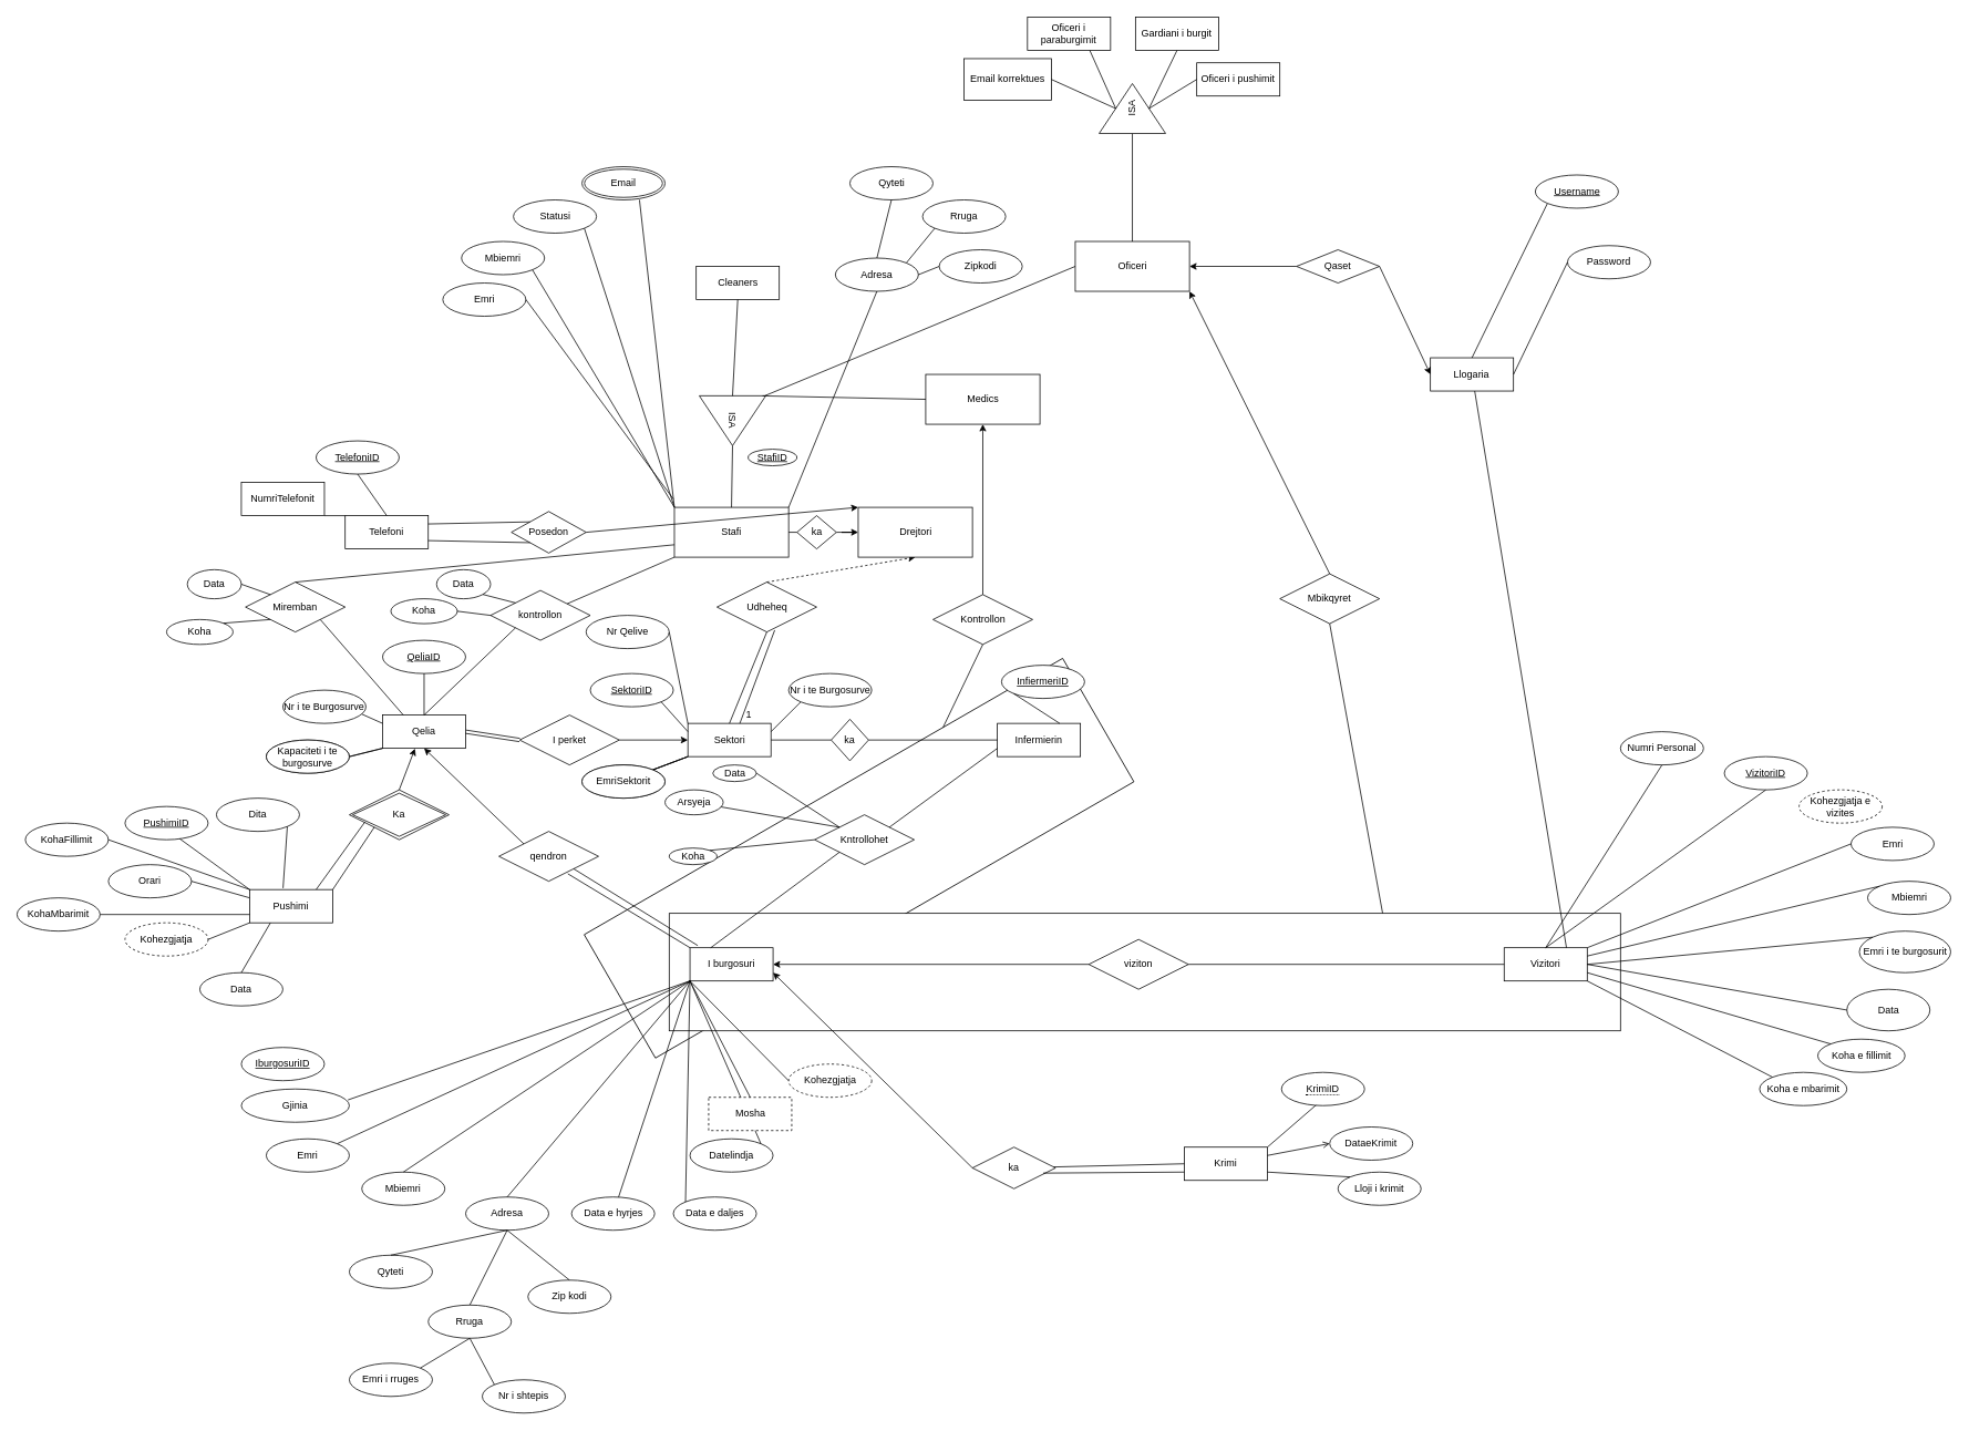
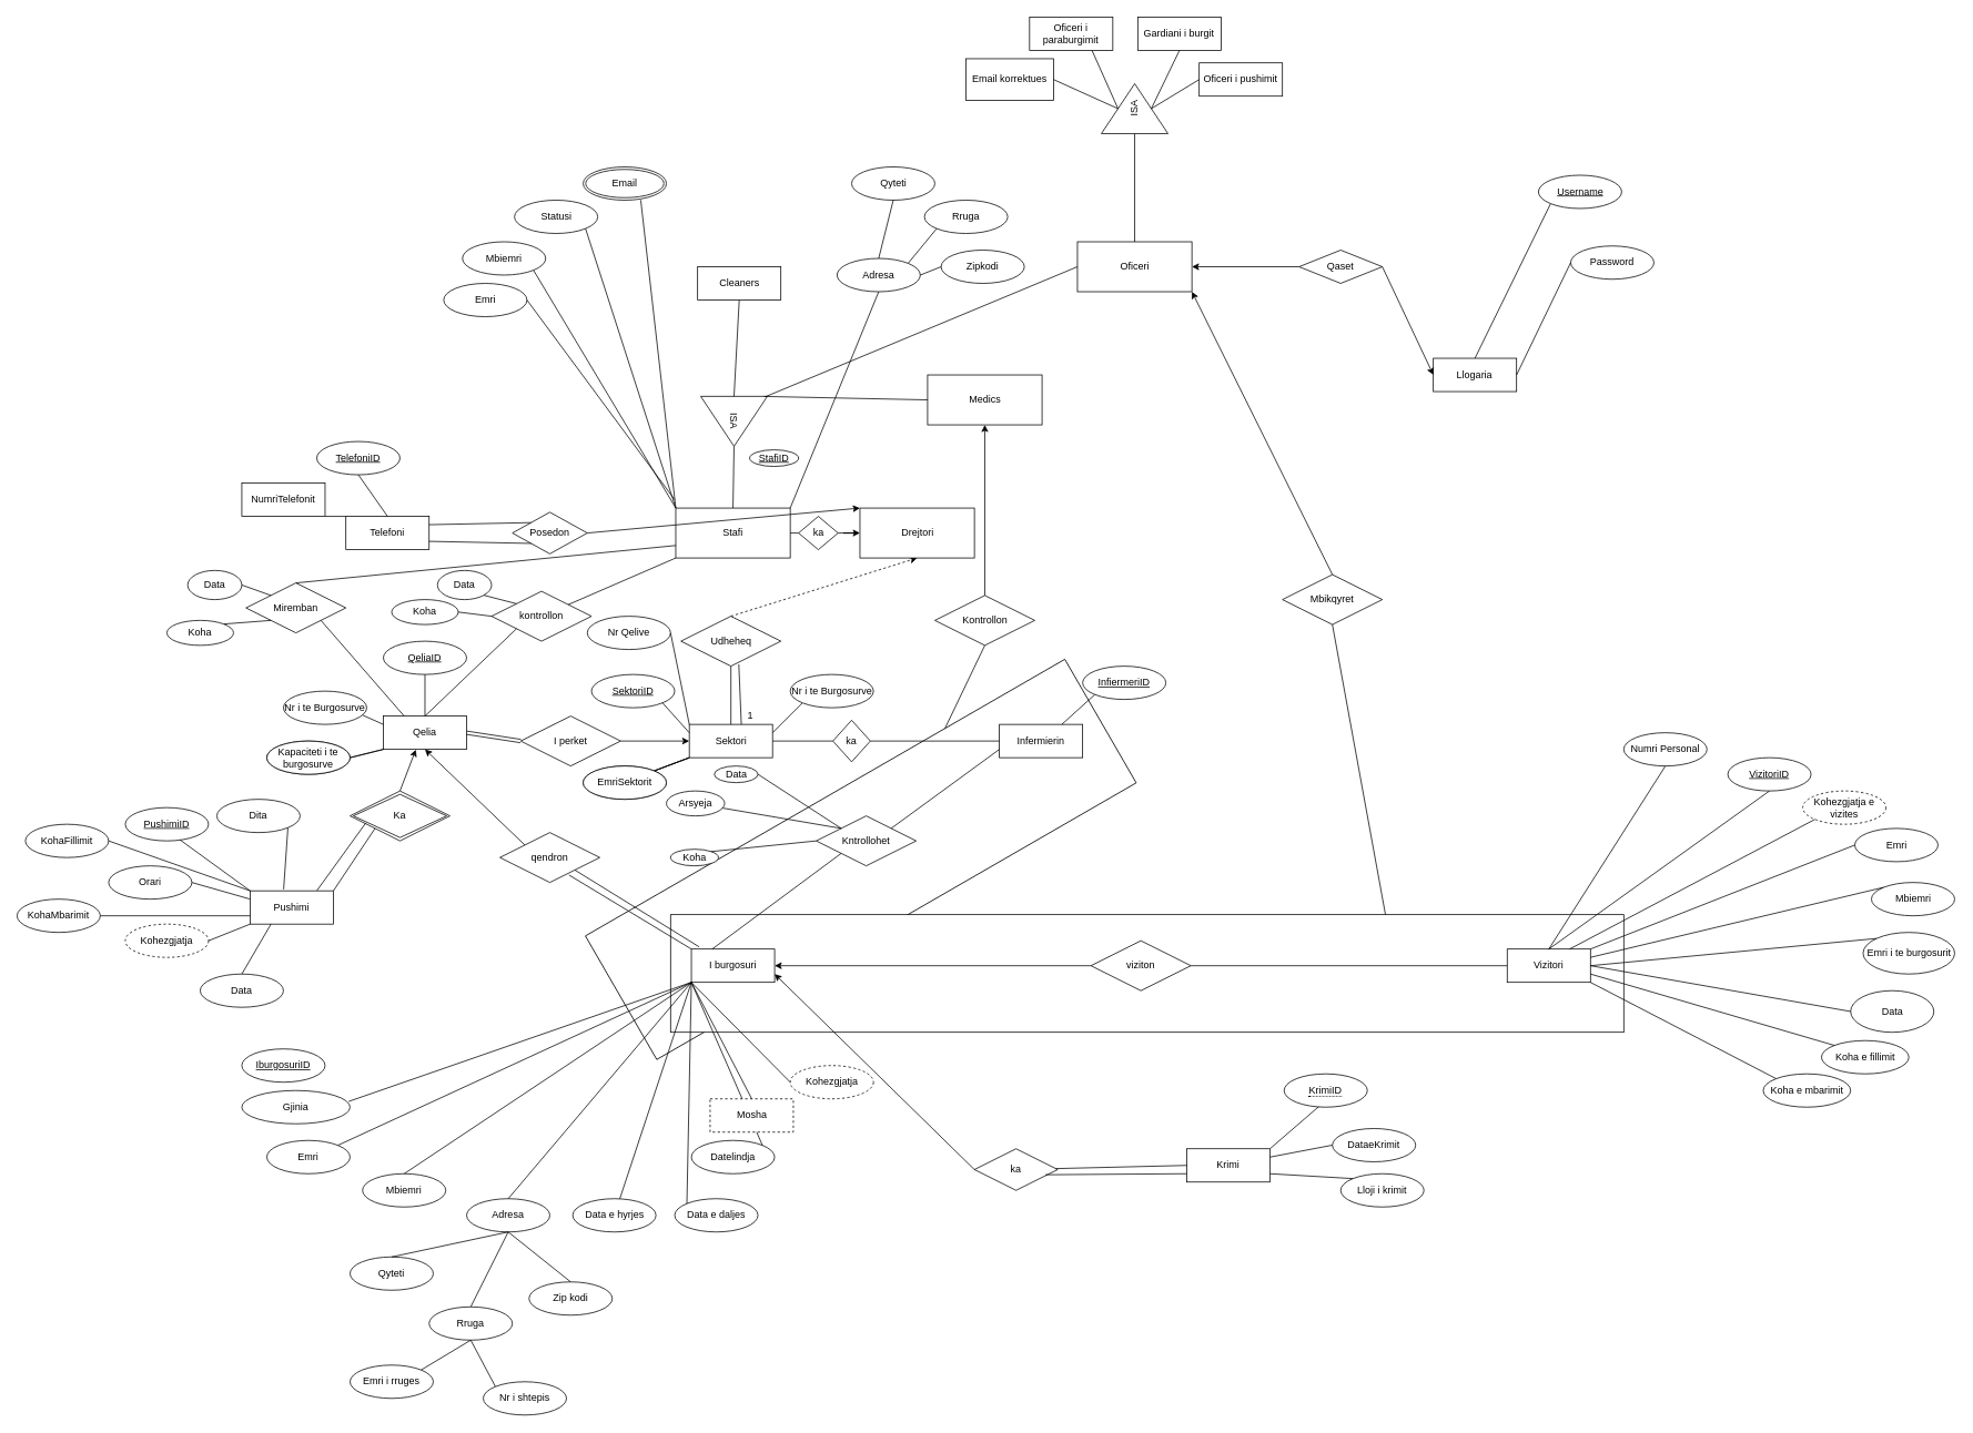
- <mxCell id="41" value="Udheheq" style="shape=rhombus;perimeter=rhombusPerimeter;whiteSpace=wrap;html=1;align=center;" parent="1" vertex="1"><mxGeometry x="862.5" y="700" width="120" height="60" as="geometry" /></mxCell>
+ <mxCell id="41" value="Udheheq" style="shape=rhombus;perimeter=rhombusPerimeter;whiteSpace=wrap;html=1;align=center;" parent="1" vertex="1"><mxGeometry x="817.5" y="740" width="120" height="60" as="geometry" /></mxCell>
- <mxCell id="173" value="" style="endArrow=none;html=1;exitX=0.75;exitY=0;exitDx=0;exitDy=0;" parent="1" source="162" target="187" edge="1"><mxGeometry width="50" height="50" relative="1" as="geometry"><mxPoint x="1802.5" y="773.27" as="sourcePoint" /><mxPoint x="1767.5" y="650" as="targetPoint" /></mxGeometry></mxCell>
+ <mxCell id="173" value="" style="endArrow=none;html=1;entryX=0;entryY=1;entryDx=0;entryDy=0;exitX=0.75;exitY=0;exitDx=0;exitDy=0;" parent="1" source="162" target="171" edge="1"><mxGeometry width="50" height="50" relative="1" as="geometry"><mxPoint x="1802.5" y="773.27" as="sourcePoint" /><mxPoint x="1767.5" y="650" as="targetPoint" /></mxGeometry></mxCell>
- <mxCell id="144" value="InfiermeriID" style="ellipse;whiteSpace=wrap;html=1;align=center;fontStyle=4;" parent="1" vertex="1"><mxGeometry x="1205" y="800" width="100" height="40" as="geometry" /></mxCell>
+ <mxCell id="144" value="InfiermeriID" style="ellipse;whiteSpace=wrap;html=1;align=center;fontStyle=4;" parent="1" vertex="1"><mxGeometry x="1300" y="800" width="100" height="40" as="geometry" /></mxCell>
- <mxCell id="140" value="" style="endArrow=open;html=1;rounded=0;entryX=0;entryY=0.5;entryDx=0;entryDy=0;exitX=1;exitY=0.25;exitDx=0;exitDy=0;" parent="1" source="135" target="132" edge="1"><mxGeometry relative="1" as="geometry"><mxPoint x="1060" y="1650" as="sourcePoint" /><mxPoint x="1220" y="1650" as="targetPoint" /></mxGeometry></mxCell>
+ <mxCell id="140" value="" style="endArrow=none;html=1;rounded=0;entryX=0;entryY=0.5;entryDx=0;entryDy=0;exitX=1;exitY=0.25;exitDx=0;exitDy=0;" parent="1" source="135" target="132" edge="1"><mxGeometry relative="1" as="geometry"><mxPoint x="1060" y="1650" as="sourcePoint" /><mxPoint x="1220" y="1650" as="targetPoint" /></mxGeometry></mxCell>
